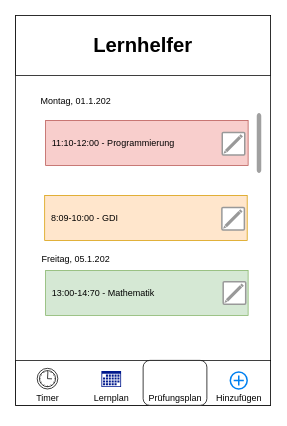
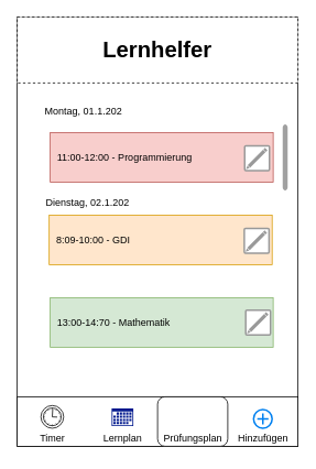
- <mxCell id="3" value="&lt;h1&gt;&lt;font style=&quot;font-size: 27px;&quot;&gt;Lernhelfer&lt;/font&gt;&lt;/h1&gt;" style="rounded=0;whiteSpace=wrap;html=1;" parent="1" vertex="1"><mxGeometry x="20" y="20" width="340" height="80" as="geometry" /></mxCell>
+ <mxCell id="3" value="&lt;h1&gt;&lt;font style=&quot;font-size: 27px;&quot;&gt;Lernhelfer&lt;/font&gt;&lt;/h1&gt;" style="rounded=0;whiteSpace=wrap;html=1;dashed=1;" parent="1" vertex="1"><mxGeometry x="20" y="20" width="340" height="80" as="geometry" /></mxCell>
- <mxCell id="15" value="&amp;nbsp; 11:10-12:00 - Programmierung" style="rounded=0;whiteSpace=wrap;html=1;fillColor=#f8cecc;strokeColor=#b85450;align=left;" parent="1" vertex="1"><mxGeometry x="60" y="160" width="270" height="60" as="geometry" /></mxCell>
+ <mxCell id="15" value="&amp;nbsp; 11:00-12:00 - Programmierung" style="rounded=0;whiteSpace=wrap;html=1;fillColor=#f8cecc;strokeColor=#b85450;align=left;" parent="1" vertex="1"><mxGeometry x="60" y="160" width="270" height="60" as="geometry" /></mxCell>
+ <mxCell id="17" value="Dienstag, 02.1.202" style="text;html=1;align=center;verticalAlign=middle;whiteSpace=wrap;rounded=0;" parent="1" vertex="1"><mxGeometry x="35" y="230" width="141.25" height="30" as="geometry" /></mxCell>
- <mxCell id="23" value="Freitag, 05.1.202" style="text;html=1;align=center;verticalAlign=middle;whiteSpace=wrap;rounded=0;" vertex="1" parent="1"><mxGeometry x="30" y="330" width="141.25" height="30" as="geometry" /></mxCell>
